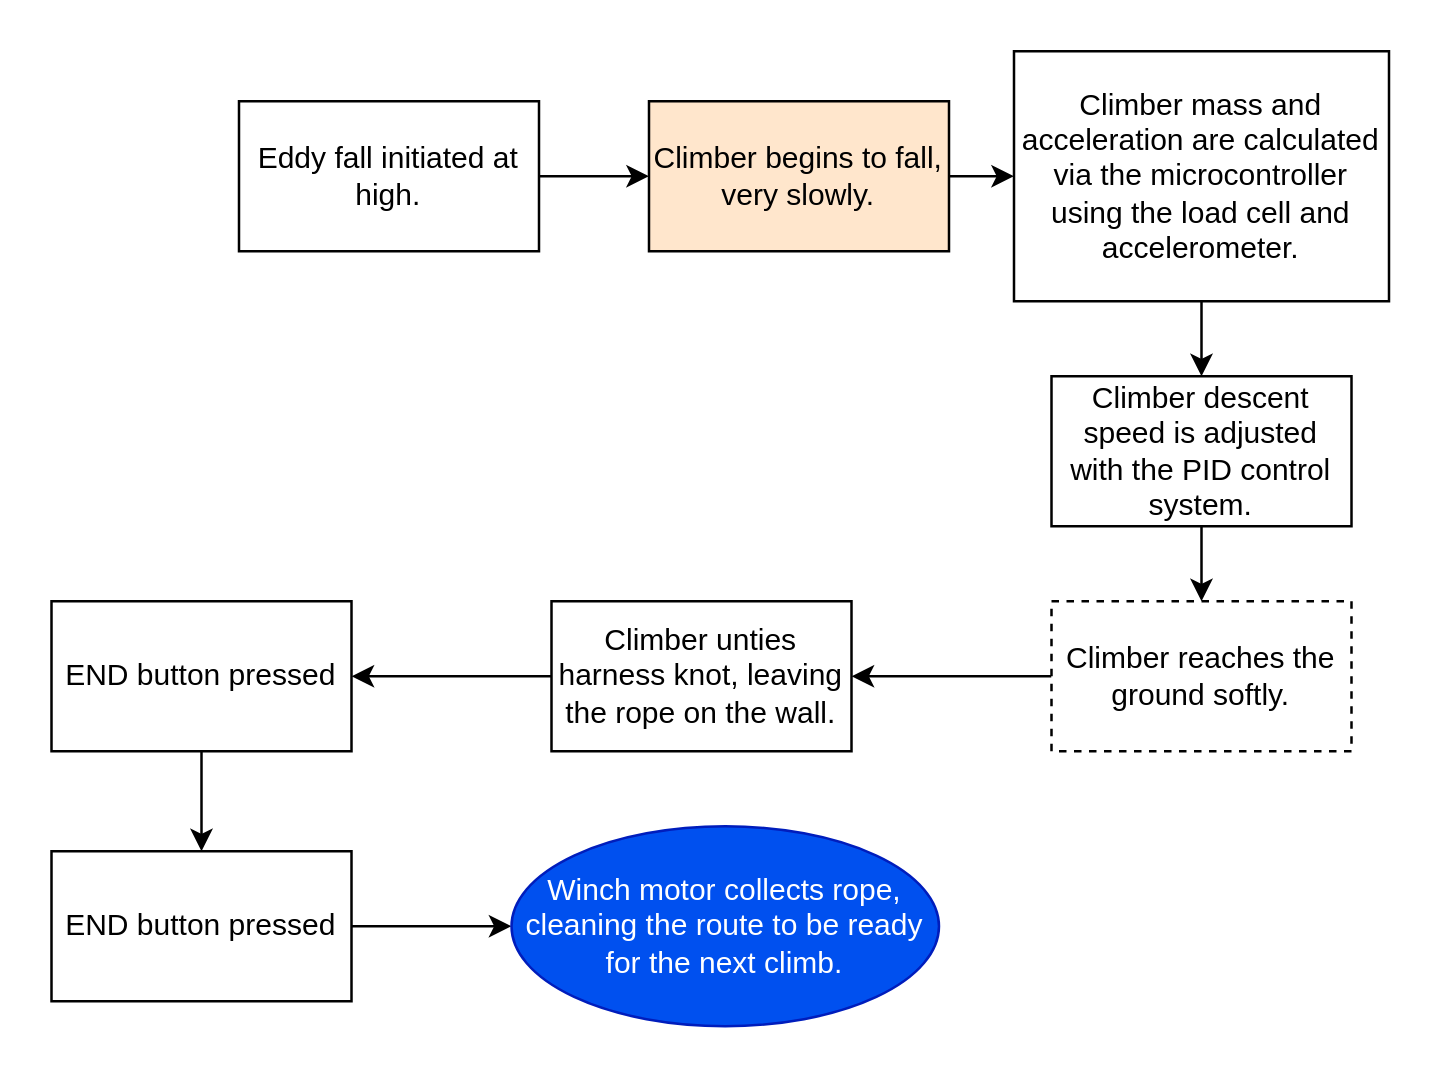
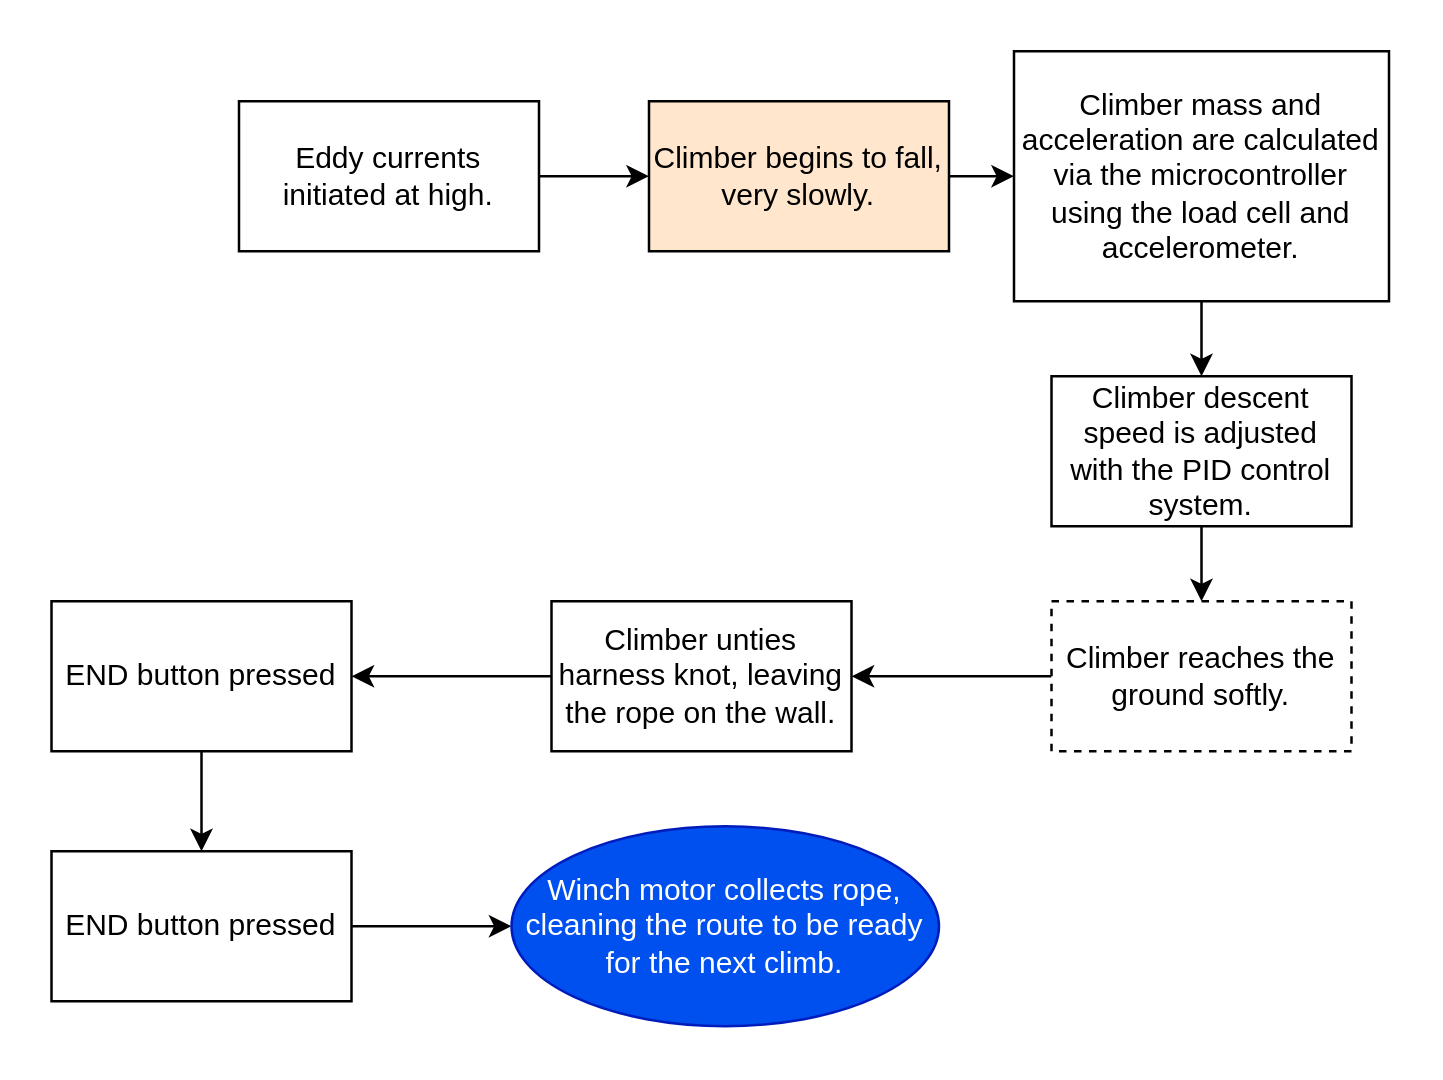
- <mxCell id="3" value="Eddy fall initiated at high." style="whiteSpace=wrap;html=1;" vertex="1" parent="1"><mxGeometry x="95" y="40" width="120" height="60" as="geometry" /></mxCell>
+ <mxCell id="3" value="Eddy currents initiated at high." style="whiteSpace=wrap;html=1;" vertex="1" parent="1"><mxGeometry x="95" y="40" width="120" height="60" as="geometry" /></mxCell>
